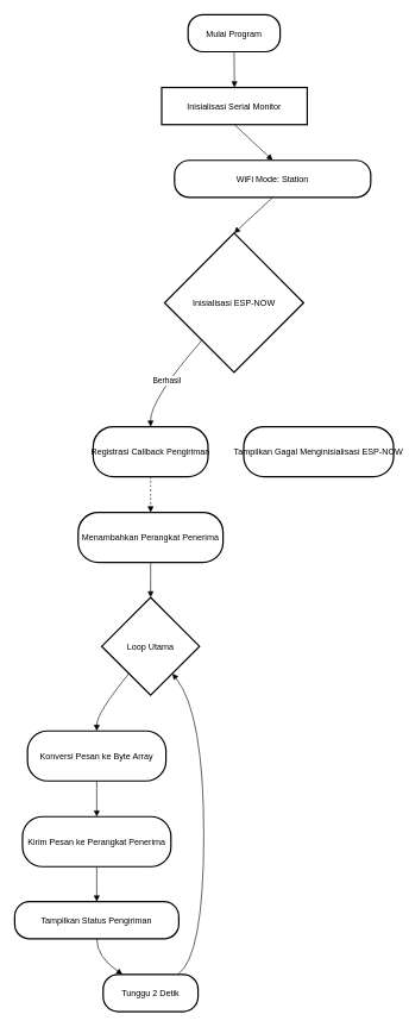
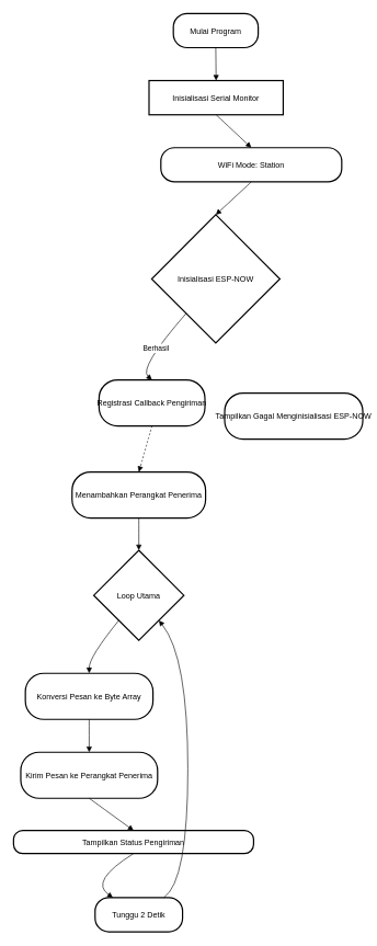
- <mxCell id="6" value="Registrasi Callback Pengiriman" style="rounded=1;arcSize=40;strokeWidth=2" vertex="1" parent="1"><mxGeometry x="130" y="597" width="161" height="70" as="geometry" /></mxCell>
+ <mxCell id="6" value="Registrasi Callback Pengiriman" style="rounded=1;arcSize=40;strokeWidth=2" vertex="1" parent="1"><mxGeometry x="150" y="577" width="161" height="70" as="geometry" /></mxCell>
- <mxCell id="12" value="Tampilkan Status Pengiriman" style="rounded=1;arcSize=40;strokeWidth=2" vertex="1" parent="1"><mxGeometry x="20" y="1262" width="230" height="52" as="geometry" /></mxCell>
+ <mxCell id="12" value="Tampilkan Status Pengiriman" style="rounded=1;arcSize=40;strokeWidth=2" vertex="1" parent="1"><mxGeometry x="20" y="1262" width="365" height="35" as="geometry" /></mxCell>
